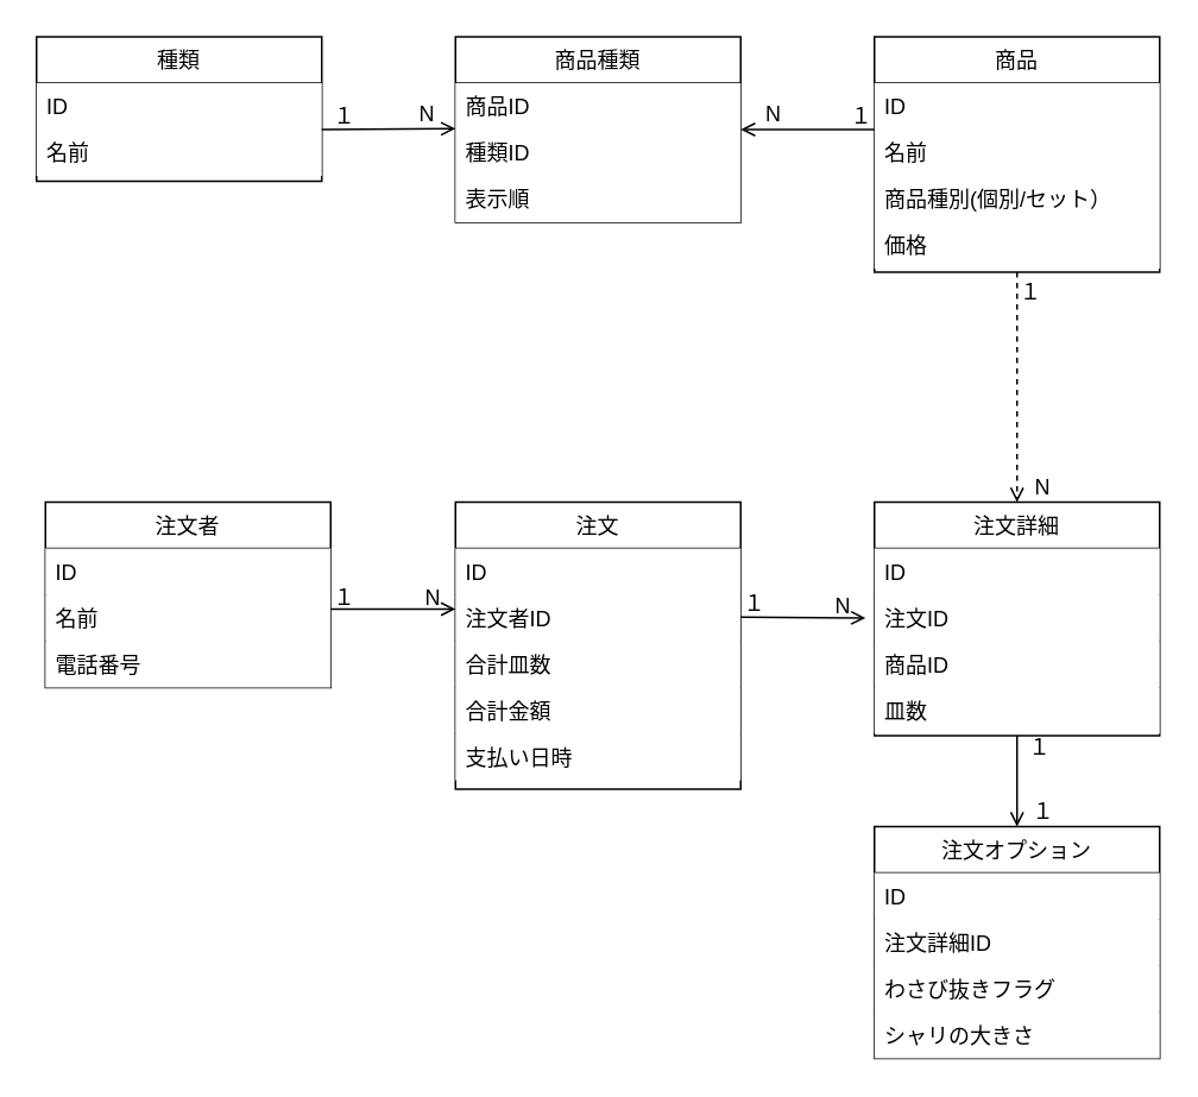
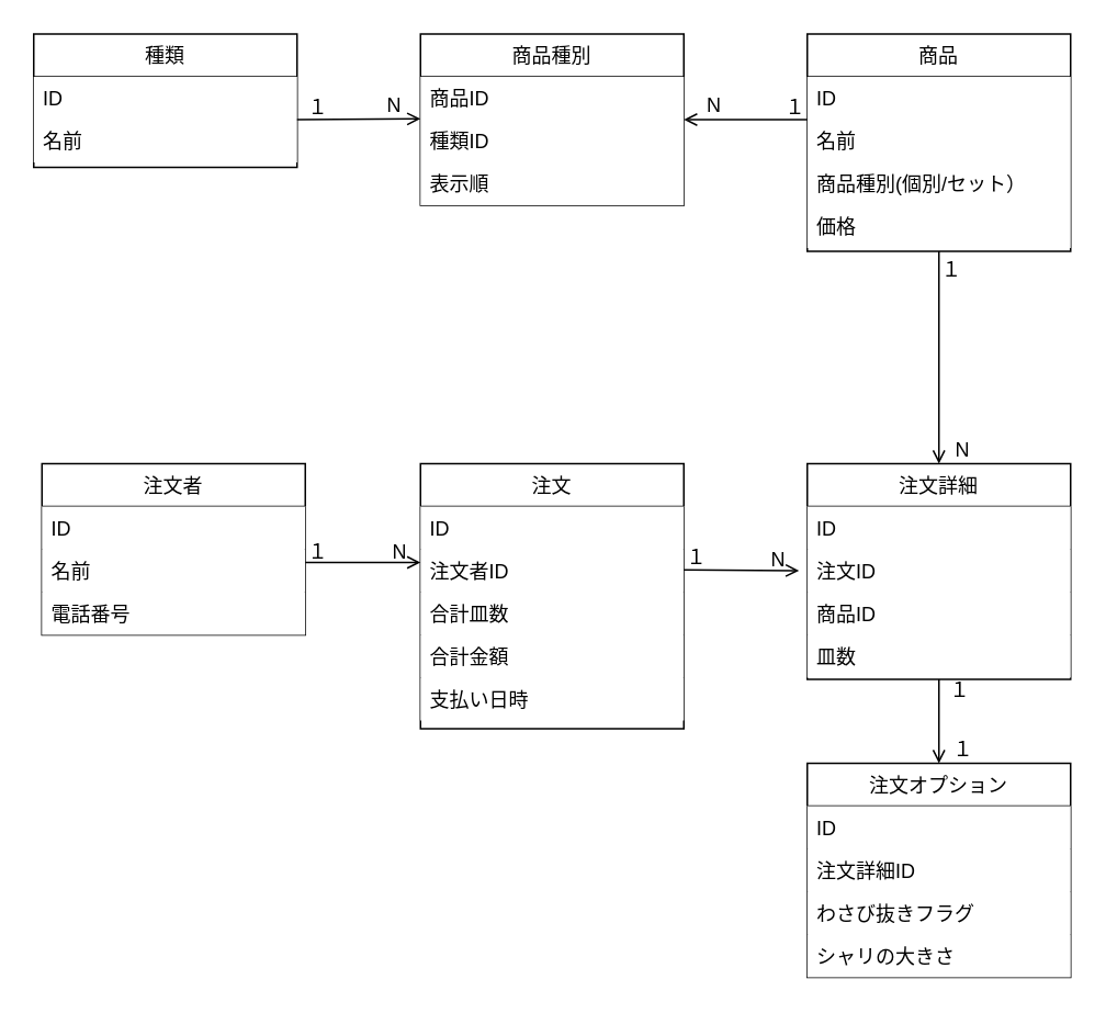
- <mxCell id="45" value="商品種類" style="swimlane;fontStyle=0;align=center;verticalAlign=top;childLayout=stackLayout;horizontal=1;startSize=26;horizontalStack=0;resizeParent=1;resizeLast=0;collapsible=1;marginBottom=0;rounded=0;shadow=0;strokeWidth=1;fillColor=default;" parent="1" vertex="1"><mxGeometry x="255" y="20" width="160" height="104" as="geometry"><mxRectangle x="340" y="380" width="170" height="26" as="alternateBounds" /></mxGeometry></mxCell>
+ <mxCell id="45" value="商品種別" style="swimlane;fontStyle=0;align=center;verticalAlign=top;childLayout=stackLayout;horizontal=1;startSize=26;horizontalStack=0;resizeParent=1;resizeLast=0;collapsible=1;marginBottom=0;rounded=0;shadow=0;strokeWidth=1;fillColor=default;" parent="1" vertex="1"><mxGeometry x="255" y="20" width="160" height="104" as="geometry"><mxRectangle x="340" y="380" width="170" height="26" as="alternateBounds" /></mxGeometry></mxCell>
- <mxCell id="31" value="" style="endArrow=open;shadow=0;strokeWidth=1;rounded=0;endFill=1;edgeStyle=elbowEdgeStyle;elbow=vertical;exitX=0.5;exitY=1;exitDx=0;exitDy=0;entryX=0.5;entryY=0;entryDx=0;entryDy=0;dashed=1;" parent="1" source="8" target="16" edge="1"><mxGeometry x="0.5" y="41" relative="1" as="geometry"><mxPoint x="635" y="231" as="sourcePoint" /><mxPoint x="568" y="252" as="targetPoint" /><mxPoint x="-40" y="32" as="offset" /><Array as="points" /></mxGeometry></mxCell>
+ <mxCell id="31" value="" style="endArrow=open;shadow=0;strokeWidth=1;rounded=0;endFill=1;edgeStyle=elbowEdgeStyle;elbow=vertical;exitX=0.5;exitY=1;exitDx=0;exitDy=0;entryX=0.5;entryY=0;entryDx=0;entryDy=0;" parent="1" source="8" target="16" edge="1"><mxGeometry x="0.5" y="41" relative="1" as="geometry"><mxPoint x="635" y="231" as="sourcePoint" /><mxPoint x="568" y="252" as="targetPoint" /><mxPoint x="-40" y="32" as="offset" /><Array as="points" /></mxGeometry></mxCell>
